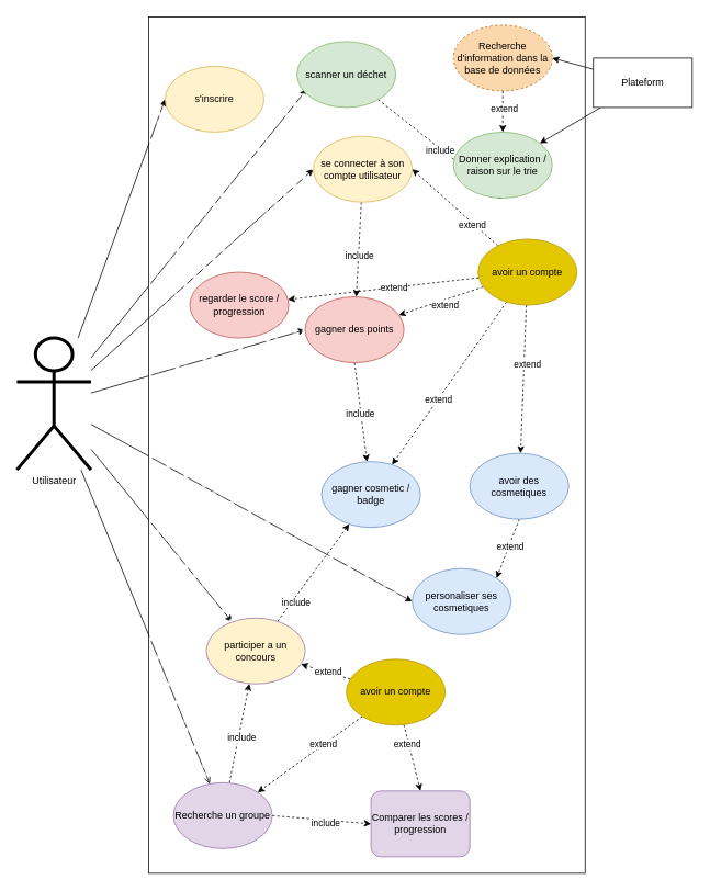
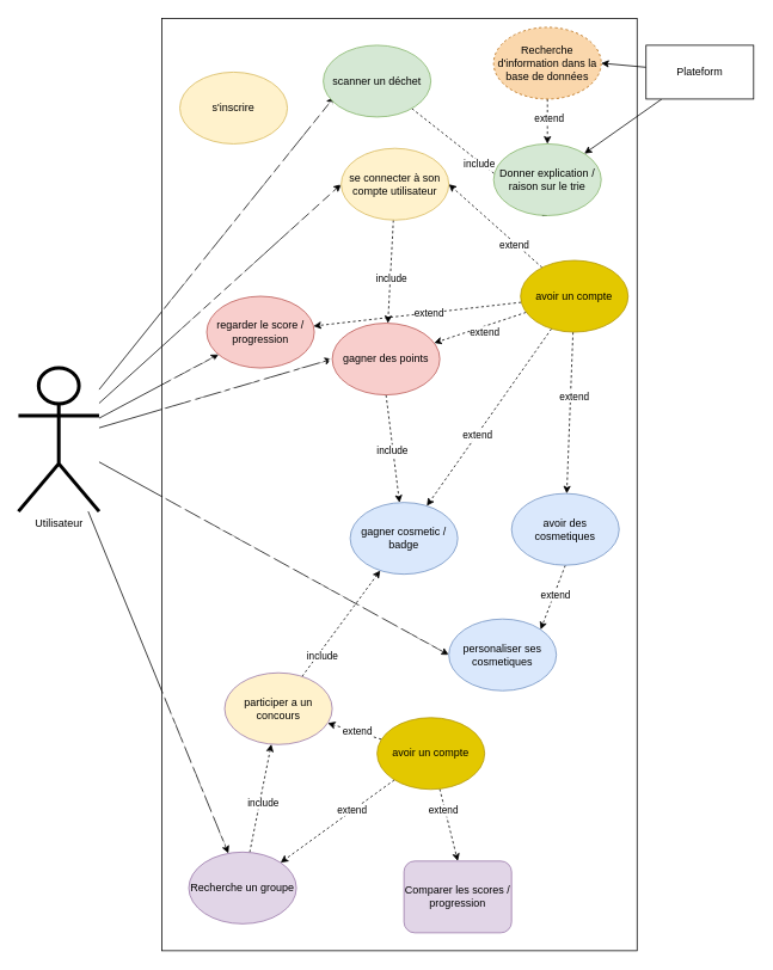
- <mxCell id="24" value="Plateform" style="rounded=0;whiteSpace=wrap;html=1;" vertex="1" parent="1"><mxGeometry x="720" y="70" width="120" height="60" as="geometry" /></mxCell>
+ <mxCell id="24" value="Plateform" style="rounded=0;whiteSpace=wrap;html=1;" vertex="1" parent="1"><mxGeometry x="720" y="50" width="120" height="60" as="geometry" /></mxCell>
- <mxCell id="2" style="rounded=0;orthogonalLoop=1;jettySize=auto;html=1;entryX=0;entryY=0.5;entryDx=0;entryDy=0;" edge="1" parent="1" source="9" target="11"><mxGeometry relative="1" as="geometry" /></mxCell>
+ <mxCell id="2" style="rounded=0;orthogonalLoop=1;jettySize=auto;html=1;" edge="1" parent="1" source="9" target="26"><mxGeometry relative="1" as="geometry" /></mxCell>
- <mxCell id="7" style="rounded=0;orthogonalLoop=1;jettySize=auto;html=1;" edge="1" parent="1" source="9" target="21"><mxGeometry relative="1" as="geometry" /></mxCell>
- <mxCell id="8" style="rounded=0;orthogonalLoop=1;jettySize=auto;html=1;endArrow=open;" edge="1" parent="1" source="9" target="51"><mxGeometry relative="1" as="geometry" /></mxCell>
+ <mxCell id="8" style="rounded=0;orthogonalLoop=1;jettySize=auto;html=1;" edge="1" parent="1" source="9" target="51"><mxGeometry relative="1" as="geometry" /></mxCell>
- <mxCell id="49" style="rounded=0;orthogonalLoop=1;jettySize=auto;html=1;exitX=1;exitY=0.5;exitDx=0;exitDy=0;entryX=0;entryY=0.5;entryDx=0;entryDy=0;dashed=1;" edge="1" parent="1" source="51" target="52"><mxGeometry relative="1" as="geometry" /></mxCell>
- <mxCell id="50" value="include" style="edgeLabel;html=1;align=center;verticalAlign=middle;resizable=0;points=[];" vertex="1" connectable="0" parent="49"><mxGeometry x="0.065" y="-3" relative="1" as="geometry"><mxPoint x="1" as="offset" /></mxGeometry></mxCell>
